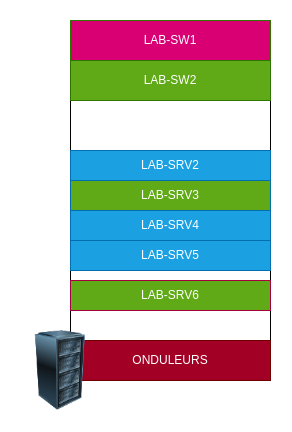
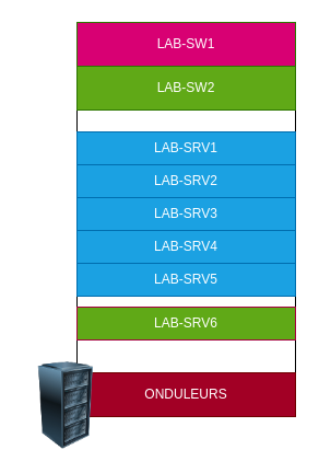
+ <mxCell id="5" value="LAB-SRV1" style="rounded=0;whiteSpace=wrap;html=1;fillColor=#1ba1e2;fontColor=#ffffff;strokeColor=#006EAF;" vertex="1" parent="1"><mxGeometry x="70" y="120" width="200" height="30" as="geometry" /></mxCell>
- <mxCell id="7" value="LAB-SRV3" style="rounded=0;whiteSpace=wrap;html=1;fillColor=#60a917;fontColor=#ffffff;strokeColor=#006EAF;" vertex="1" parent="1"><mxGeometry x="70" y="180" width="200" height="30" as="geometry" /></mxCell>
+ <mxCell id="7" value="LAB-SRV3" style="rounded=0;whiteSpace=wrap;html=1;fillColor=#1ba1e2;fontColor=#ffffff;strokeColor=#006EAF;" vertex="1" parent="1"><mxGeometry x="70" y="180" width="200" height="30" as="geometry" /></mxCell>
